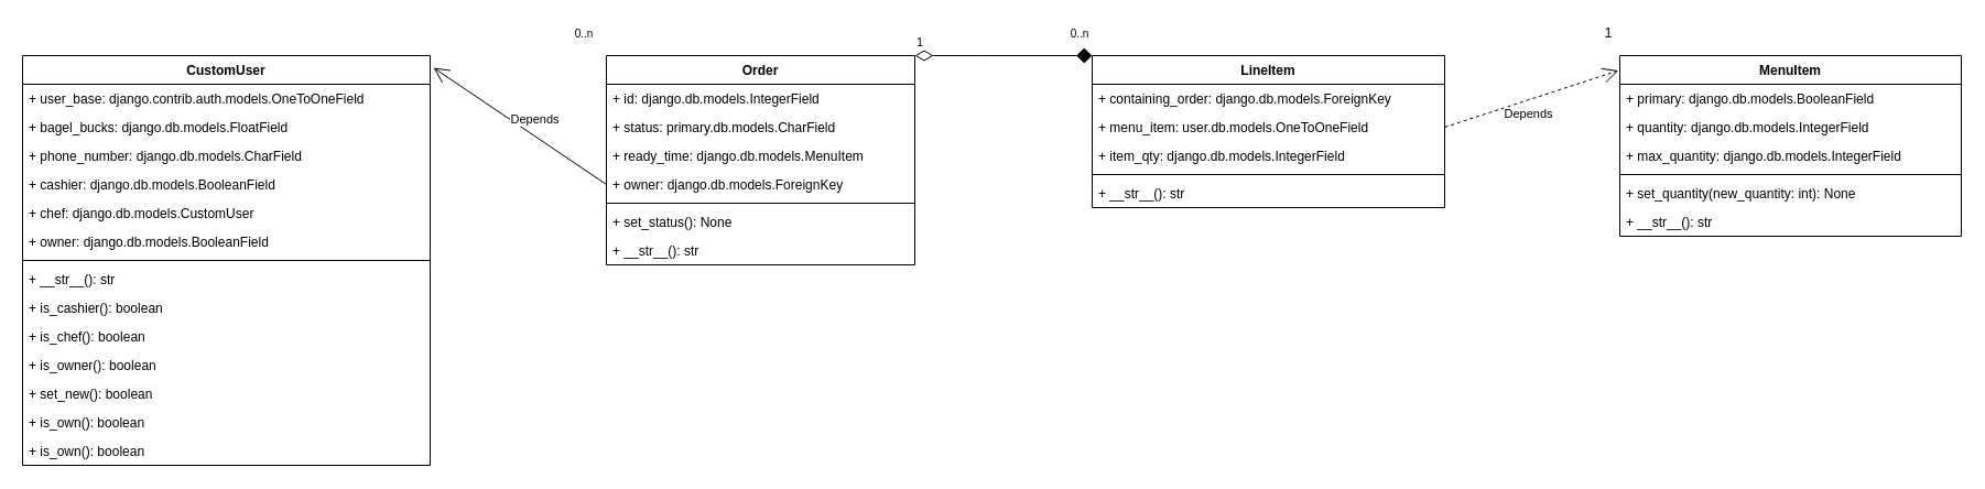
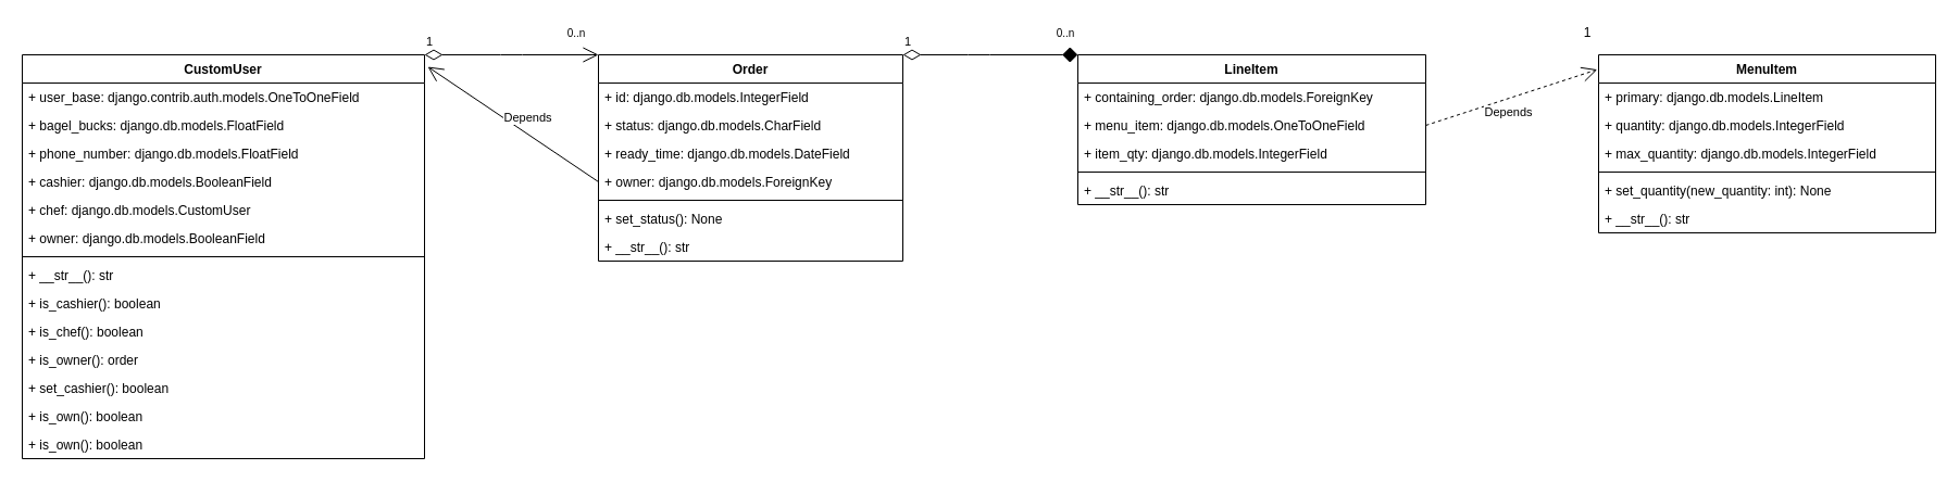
+ <mxCell id="18" value="1" style="endArrow=open;html=1;endSize=12;startArrow=diamondThin;startSize=14;startFill=0;edgeStyle=orthogonalEdgeStyle;align=left;verticalAlign=bottom;exitX=1;exitY=0;exitDx=0;exitDy=0;entryX=0;entryY=0;entryDx=0;entryDy=0;" edge="1" parent="1" source="2" target="27"><mxGeometry x="-1" y="3" relative="1" as="geometry"><mxPoint x="460" y="422" as="sourcePoint" /><mxPoint x="620" y="422" as="targetPoint" /><Array as="points"><mxPoint x="470" y="50" /><mxPoint x="470" y="50" /></Array></mxGeometry></mxCell>
- <mxCell id="38" value="+ primary: django.db.models.BooleanField" style="text;strokeColor=none;fillColor=none;align=left;verticalAlign=top;spacingLeft=4;spacingRight=4;overflow=hidden;rotatable=0;points=[[0,0.5],[1,0.5]];portConstraint=eastwest;" vertex="1" parent="37"><mxGeometry y="26" width="310" height="26" as="geometry" /></mxCell>
+ <mxCell id="38" value="+ primary: django.db.models.LineItem" style="text;strokeColor=none;fillColor=none;align=left;verticalAlign=top;spacingLeft=4;spacingRight=4;overflow=hidden;rotatable=0;points=[[0,0.5],[1,0.5]];portConstraint=eastwest;" vertex="1" parent="37"><mxGeometry y="26" width="310" height="26" as="geometry" /></mxCell>
- <mxCell id="29" value="+ status: primary.db.models.CharField" style="text;strokeColor=none;fillColor=none;align=left;verticalAlign=top;spacingLeft=4;spacingRight=4;overflow=hidden;rotatable=0;points=[[0,0.5],[1,0.5]];portConstraint=eastwest;" vertex="1" parent="27"><mxGeometry y="52" width="280" height="26" as="geometry" /></mxCell>
+ <mxCell id="29" value="+ status: django.db.models.CharField" style="text;strokeColor=none;fillColor=none;align=left;verticalAlign=top;spacingLeft=4;spacingRight=4;overflow=hidden;rotatable=0;points=[[0,0.5],[1,0.5]];portConstraint=eastwest;" vertex="1" parent="27"><mxGeometry y="52" width="280" height="26" as="geometry" /></mxCell>
- <mxCell id="23" value="+ menu_item: user.db.models.OneToOneField" style="text;strokeColor=none;fillColor=none;align=left;verticalAlign=top;spacingLeft=4;spacingRight=4;overflow=hidden;rotatable=0;points=[[0,0.5],[1,0.5]];portConstraint=eastwest;" vertex="1" parent="21"><mxGeometry y="52" width="320" height="26" as="geometry" /></mxCell>
+ <mxCell id="23" value="+ menu_item: django.db.models.OneToOneField" style="text;strokeColor=none;fillColor=none;align=left;verticalAlign=top;spacingLeft=4;spacingRight=4;overflow=hidden;rotatable=0;points=[[0,0.5],[1,0.5]];portConstraint=eastwest;" vertex="1" parent="21"><mxGeometry y="52" width="320" height="26" as="geometry" /></mxCell>
- <mxCell id="5" value="+ phone_number: django.db.models.CharField" style="text;strokeColor=none;fillColor=none;align=left;verticalAlign=top;spacingLeft=4;spacingRight=4;overflow=hidden;rotatable=0;points=[[0,0.5],[1,0.5]];portConstraint=eastwest;" vertex="1" parent="2"><mxGeometry y="78" width="370" height="26" as="geometry" /></mxCell>
+ <mxCell id="5" value="+ phone_number: django.db.models.FloatField" style="text;strokeColor=none;fillColor=none;align=left;verticalAlign=top;spacingLeft=4;spacingRight=4;overflow=hidden;rotatable=0;points=[[0,0.5],[1,0.5]];portConstraint=eastwest;" vertex="1" parent="2"><mxGeometry y="78" width="370" height="26" as="geometry" /></mxCell>
- <mxCell id="30" value="+ ready_time: django.db.models.MenuItem" style="text;strokeColor=none;fillColor=none;align=left;verticalAlign=top;spacingLeft=4;spacingRight=4;overflow=hidden;rotatable=0;points=[[0,0.5],[1,0.5]];portConstraint=eastwest;" vertex="1" parent="27"><mxGeometry y="78" width="280" height="26" as="geometry" /></mxCell>
+ <mxCell id="30" value="+ ready_time: django.db.models.DateField" style="text;strokeColor=none;fillColor=none;align=left;verticalAlign=top;spacingLeft=4;spacingRight=4;overflow=hidden;rotatable=0;points=[[0,0.5],[1,0.5]];portConstraint=eastwest;" vertex="1" parent="27"><mxGeometry y="78" width="280" height="26" as="geometry" /></mxCell>
- <mxCell id="13" value="+ is_owner(): boolean" style="text;strokeColor=none;fillColor=none;align=left;verticalAlign=top;spacingLeft=4;spacingRight=4;overflow=hidden;rotatable=0;points=[[0,0.5],[1,0.5]];portConstraint=eastwest;" vertex="1" parent="2"><mxGeometry y="268" width="370" height="26" as="geometry" /></mxCell>
+ <mxCell id="13" value="+ is_owner(): order" style="text;strokeColor=none;fillColor=none;align=left;verticalAlign=top;spacingLeft=4;spacingRight=4;overflow=hidden;rotatable=0;points=[[0,0.5],[1,0.5]];portConstraint=eastwest;" vertex="1" parent="2"><mxGeometry y="268" width="370" height="26" as="geometry" /></mxCell>
- <mxCell id="14" value="+ set_new(): boolean" style="text;strokeColor=none;fillColor=none;align=left;verticalAlign=top;spacingLeft=4;spacingRight=4;overflow=hidden;rotatable=0;points=[[0,0.5],[1,0.5]];portConstraint=eastwest;" vertex="1" parent="2"><mxGeometry y="294" width="370" height="26" as="geometry" /></mxCell>
+ <mxCell id="14" value="+ set_cashier(): boolean" style="text;strokeColor=none;fillColor=none;align=left;verticalAlign=top;spacingLeft=4;spacingRight=4;overflow=hidden;rotatable=0;points=[[0,0.5],[1,0.5]];portConstraint=eastwest;" vertex="1" parent="2"><mxGeometry y="294" width="370" height="26" as="geometry" /></mxCell>
